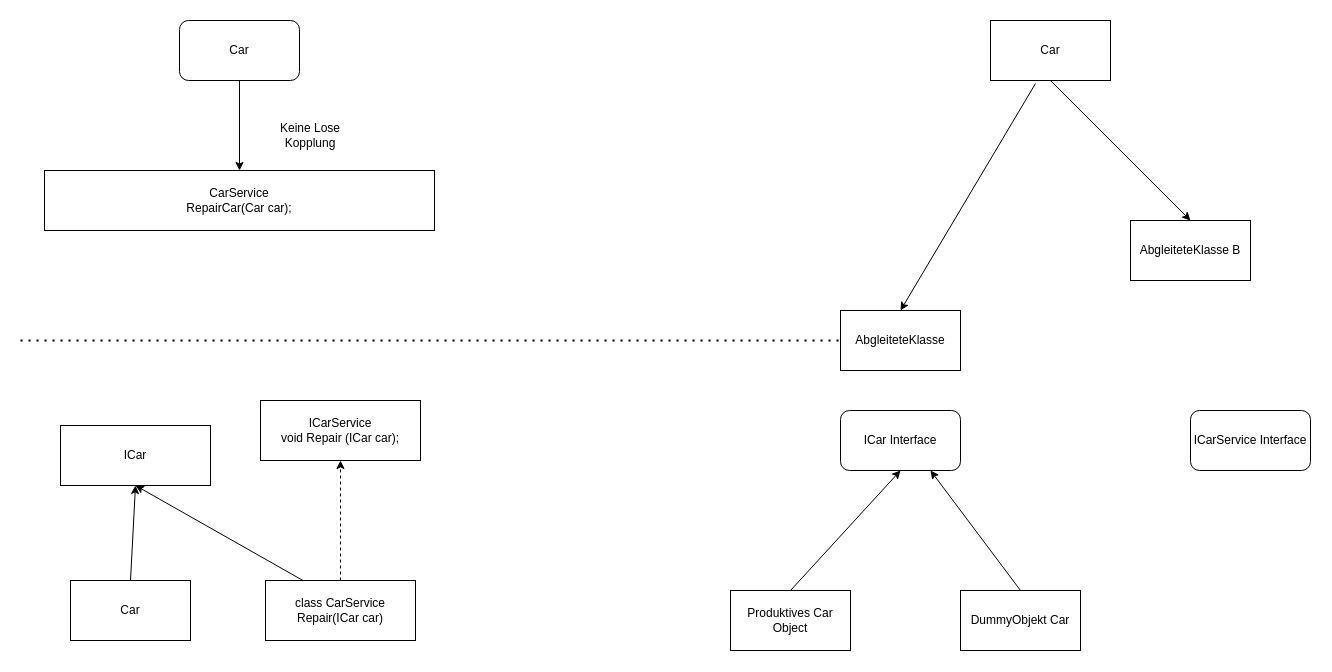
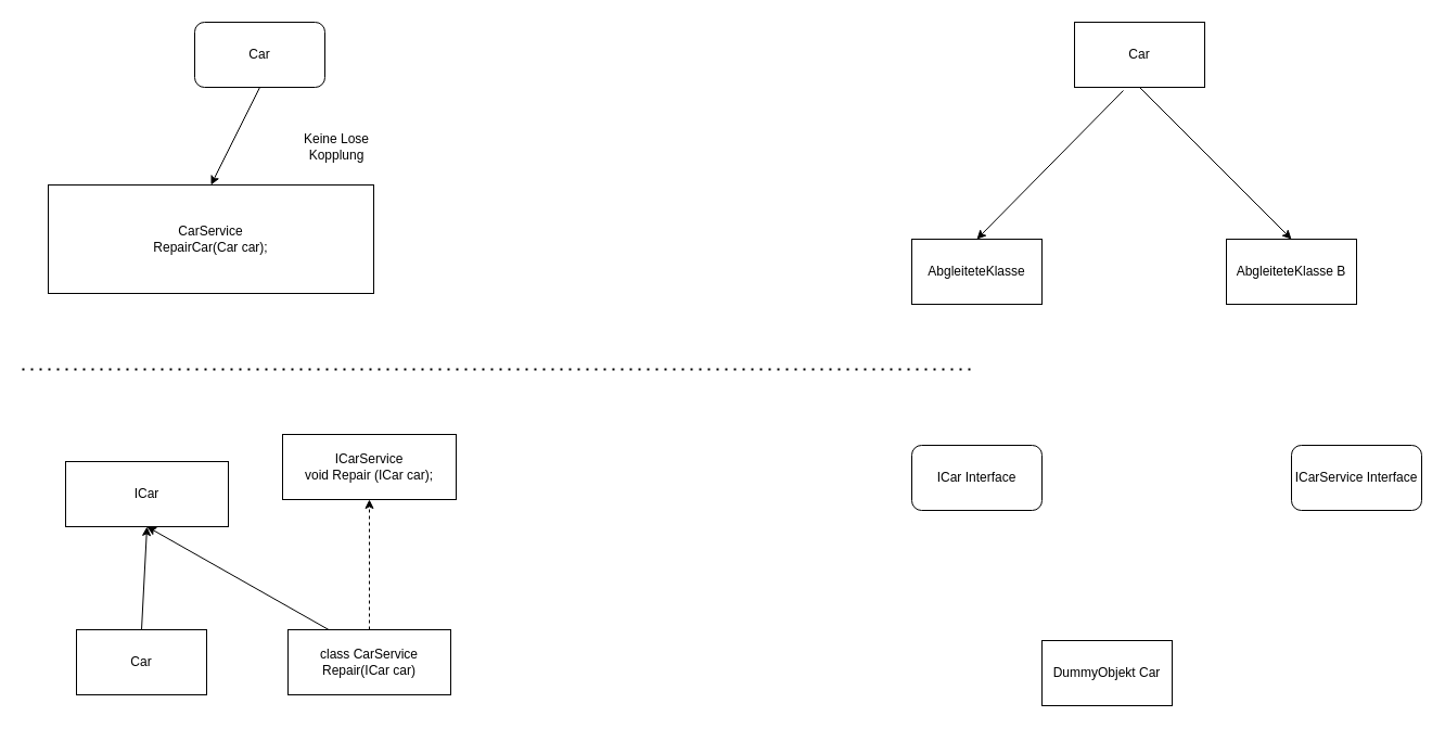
- <mxCell id="3" value="CarService&lt;br&gt;RepairCar(Car car);" style="rounded=0;whiteSpace=wrap;html=1;" vertex="1" parent="1"><mxGeometry x="44" y="170" width="390" height="60" as="geometry" /></mxCell>
+ <mxCell id="3" value="CarService&lt;br&gt;RepairCar(Car car);" style="rounded=0;whiteSpace=wrap;html=1;" vertex="1" parent="1"><mxGeometry x="44" y="170" width="300" height="100" as="geometry" /></mxCell>
- <mxCell id="15" value="AbgleiteteKlasse" style="rounded=0;whiteSpace=wrap;html=1;" vertex="1" parent="1"><mxGeometry x="840" y="310" width="120" height="60" as="geometry" /></mxCell>
+ <mxCell id="15" value="AbgleiteteKlasse" style="rounded=0;whiteSpace=wrap;html=1;" vertex="1" parent="1"><mxGeometry x="840" y="220" width="120" height="60" as="geometry" /></mxCell>
- <mxCell id="22" value="" style="endArrow=classic;html=1;rounded=0;entryX=0.5;entryY=1;entryDx=0;entryDy=0;exitX=0.5;exitY=0;exitDx=0;exitDy=0;" edge="1" parent="1" source="21" target="19"><mxGeometry width="50" height="50" relative="1" as="geometry"><mxPoint x="760" y="560" as="sourcePoint" /><mxPoint x="730" y="360" as="targetPoint" /></mxGeometry></mxCell>
- <mxCell id="24" value="" style="endArrow=classic;html=1;rounded=0;exitX=0.5;exitY=0;exitDx=0;exitDy=0;entryX=0.75;entryY=1;entryDx=0;entryDy=0;" edge="1" parent="1" source="23" target="19"><mxGeometry width="50" height="50" relative="1" as="geometry"><mxPoint x="680" y="410" as="sourcePoint" /><mxPoint x="730" y="360" as="targetPoint" /></mxGeometry></mxCell>
- <mxCell id="21" value="Produktives Car Object" style="rounded=0;whiteSpace=wrap;html=1;" vertex="1" parent="1"><mxGeometry x="730" y="590" width="120" height="60" as="geometry" /></mxCell>
